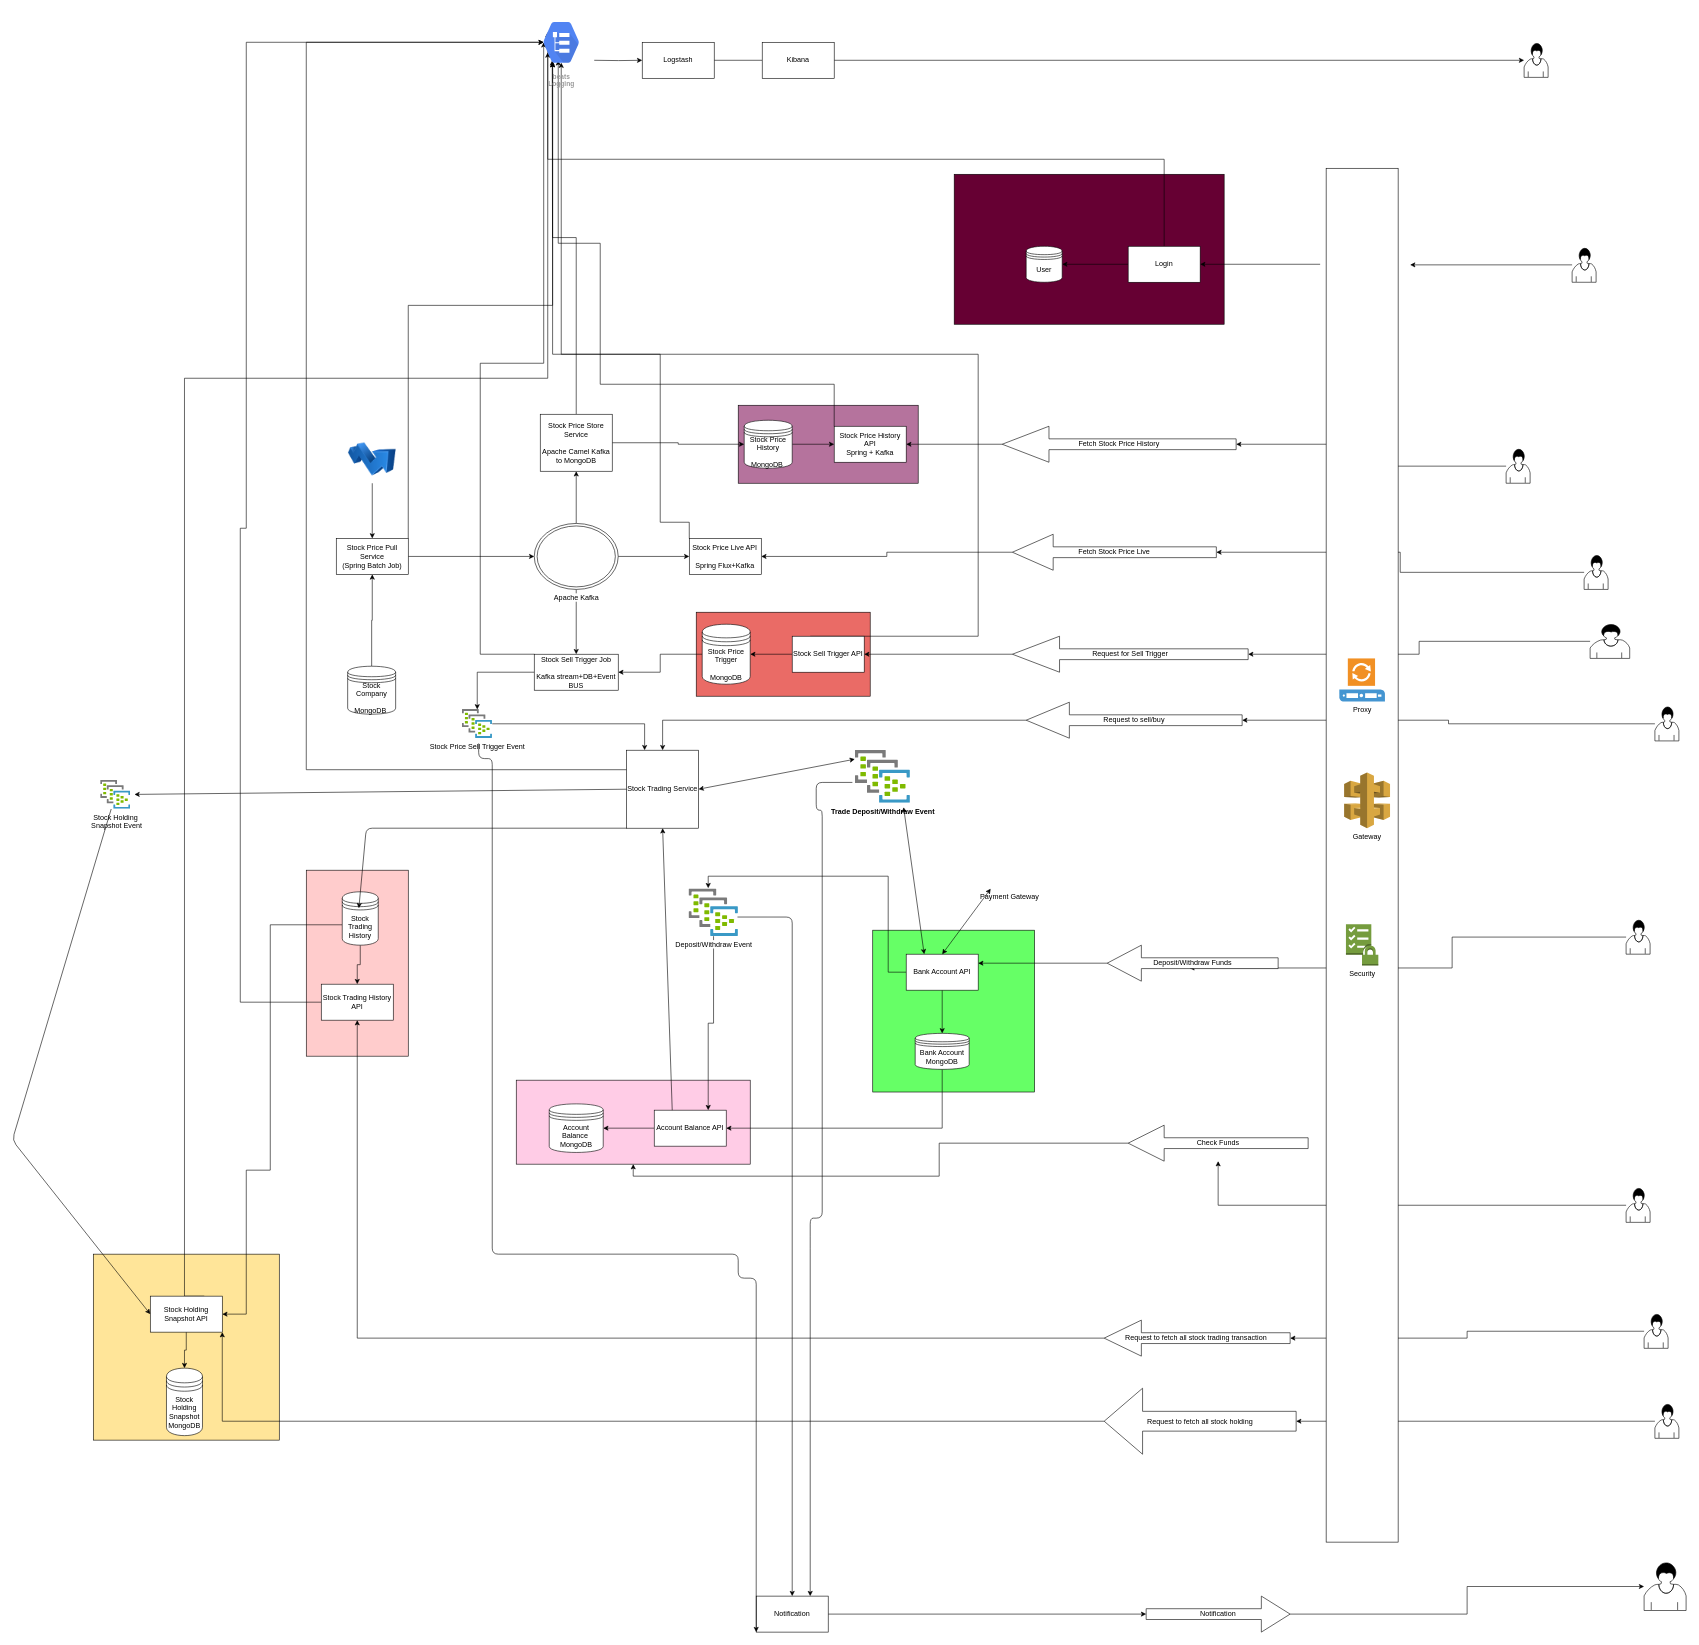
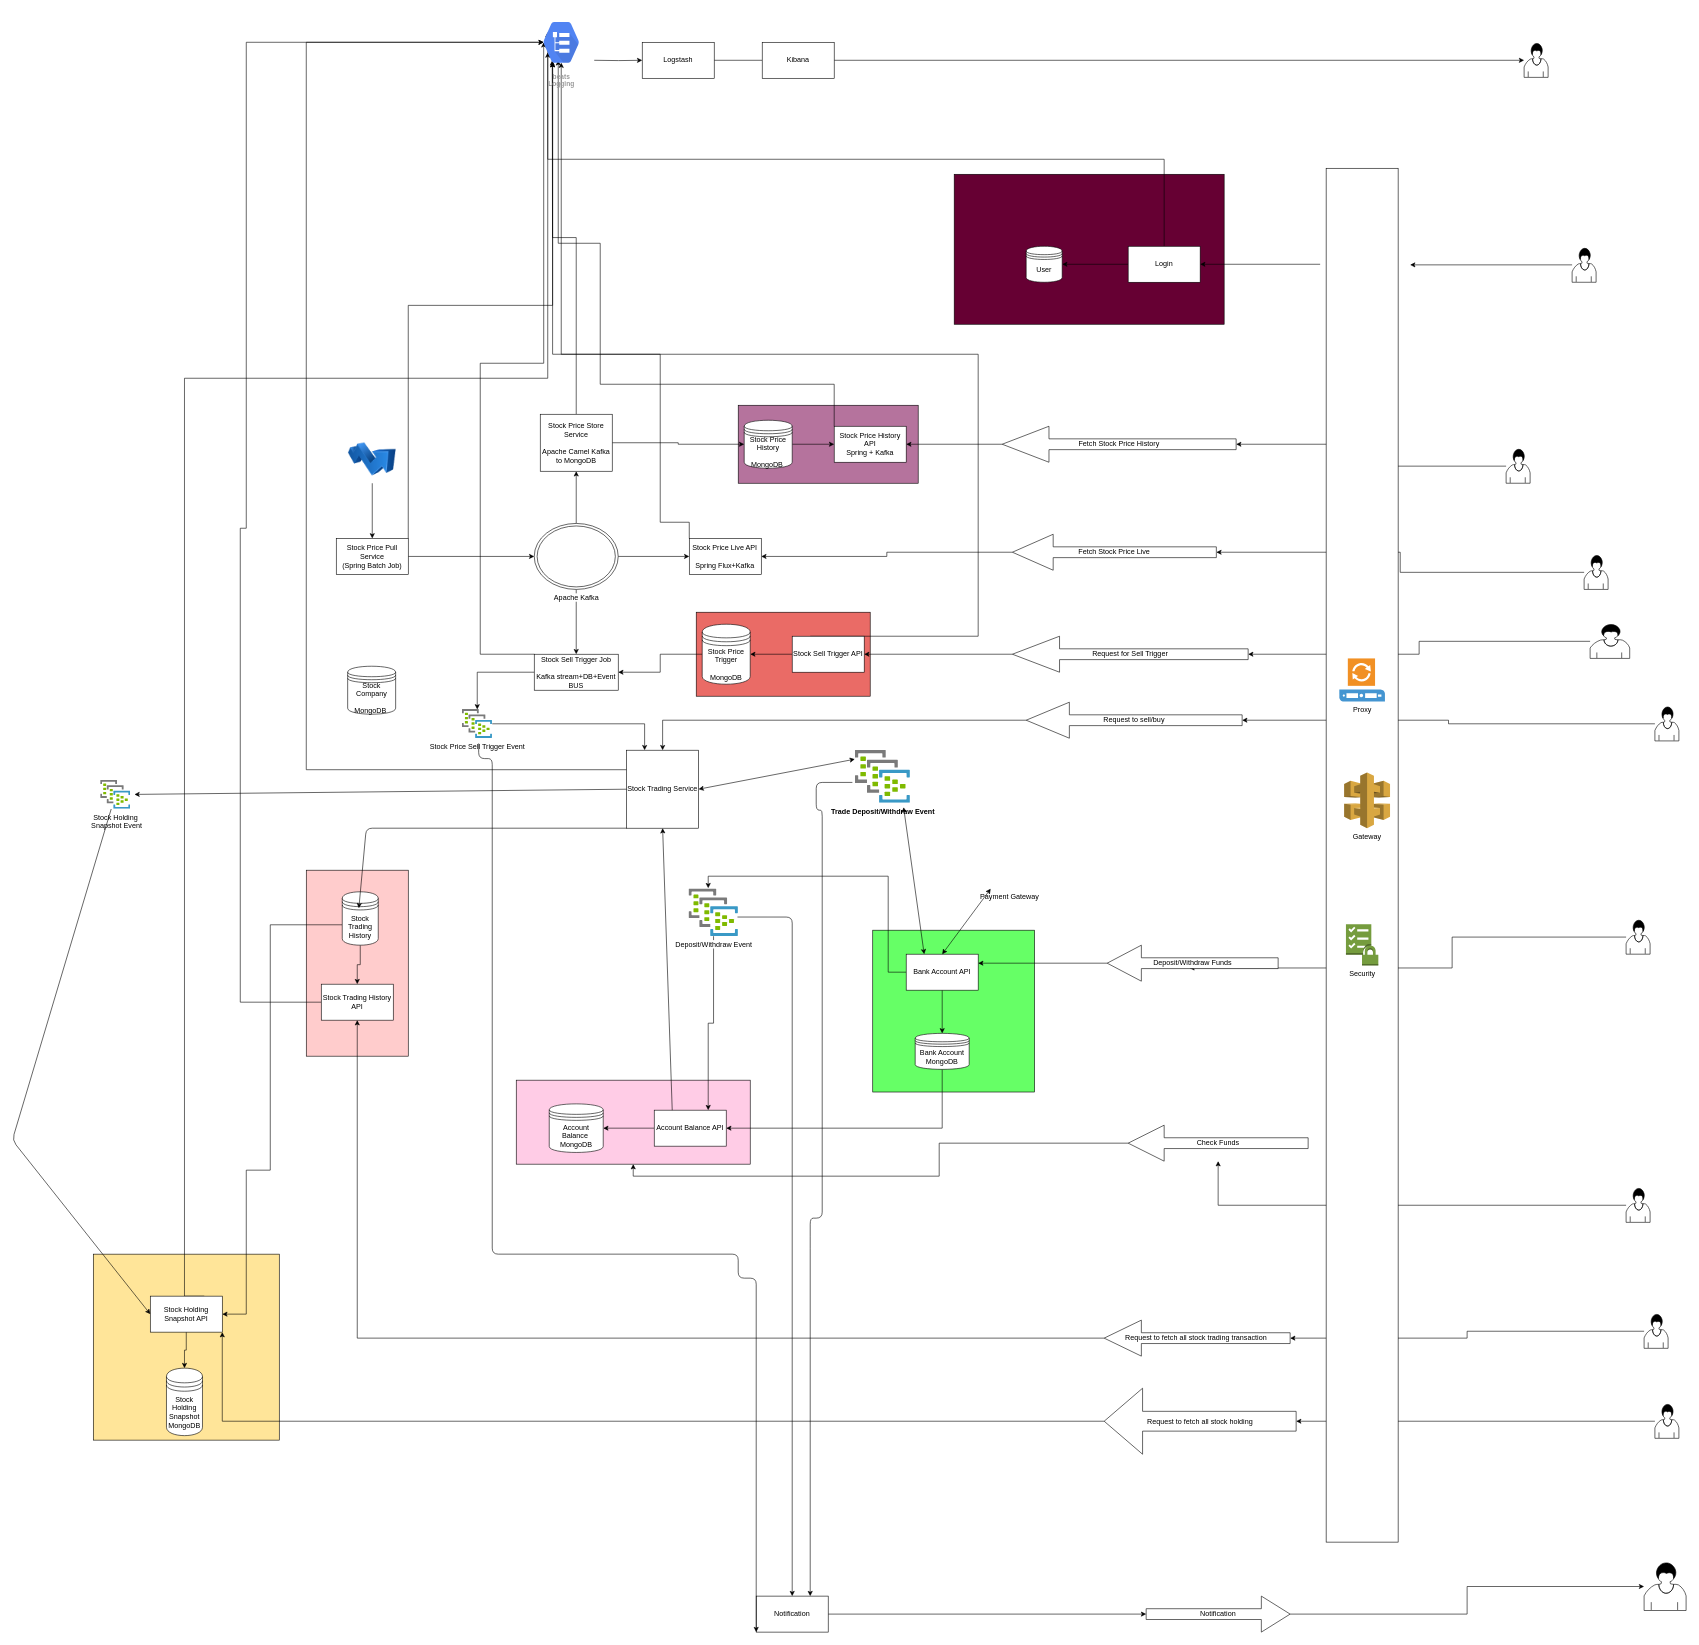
- <mxCell id="12" value="" style="edgeStyle=orthogonalEdgeStyle;rounded=0;orthogonalLoop=1;jettySize=auto;html=1;entryX=0.5;entryY=1;entryDx=0;entryDy=0;" parent="1" source="13" target="11" edge="1"><mxGeometry relative="1" as="geometry" /></mxCell>
